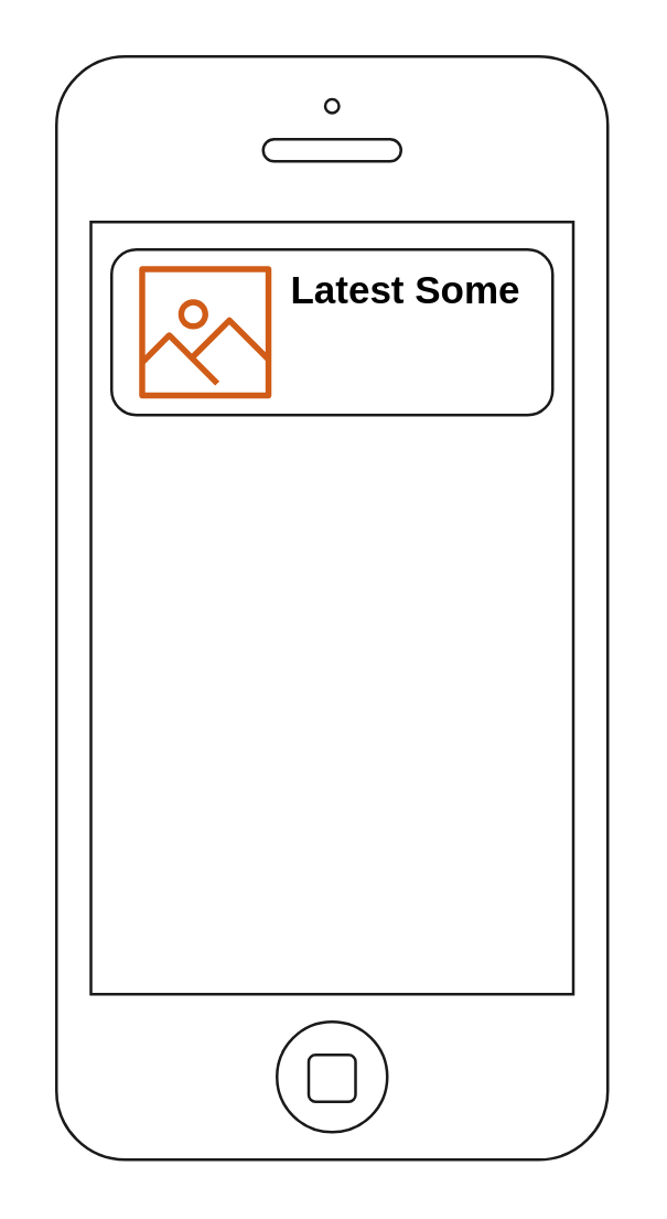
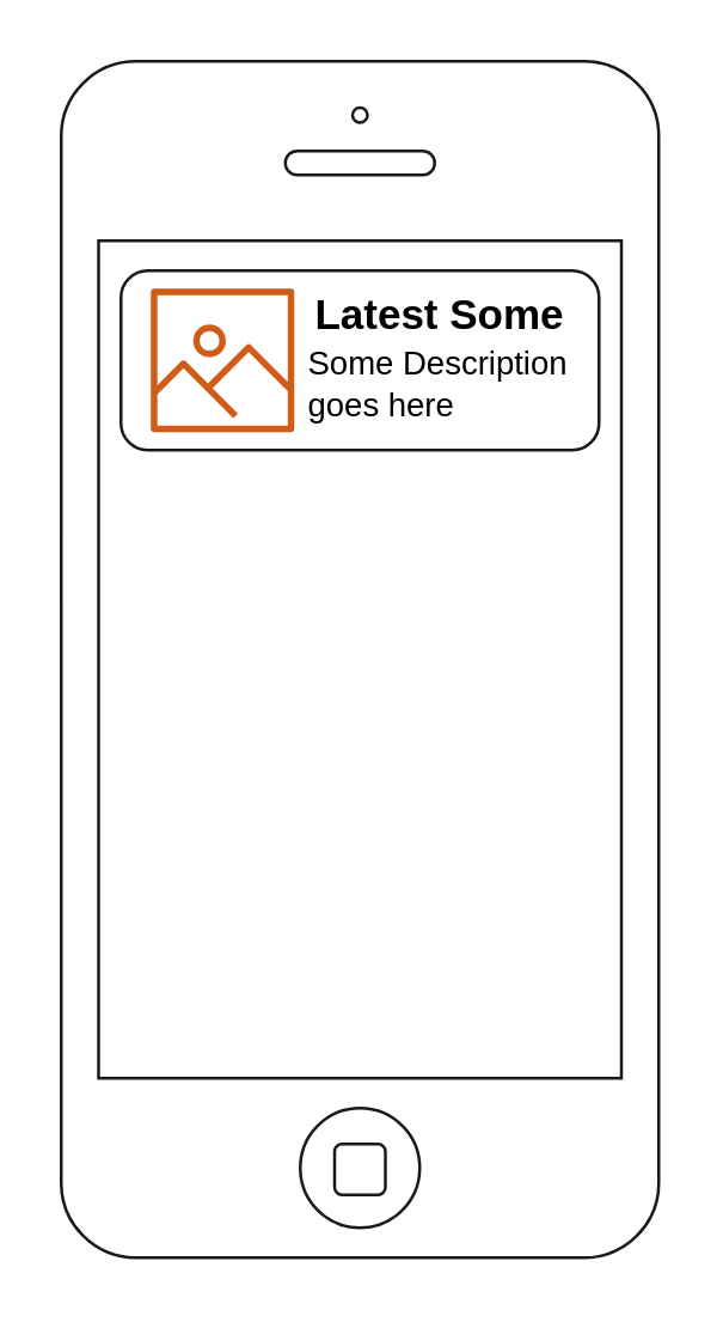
+ <mxCell id="6" value="Some Description goes here" style="text;html=1;strokeColor=none;fillColor=none;align=left;verticalAlign=middle;whiteSpace=wrap;rounded=0;fontSize=11;" vertex="1" parent="1"><mxGeometry x="101" y="118" width="89" height="20" as="geometry" /></mxCell>
